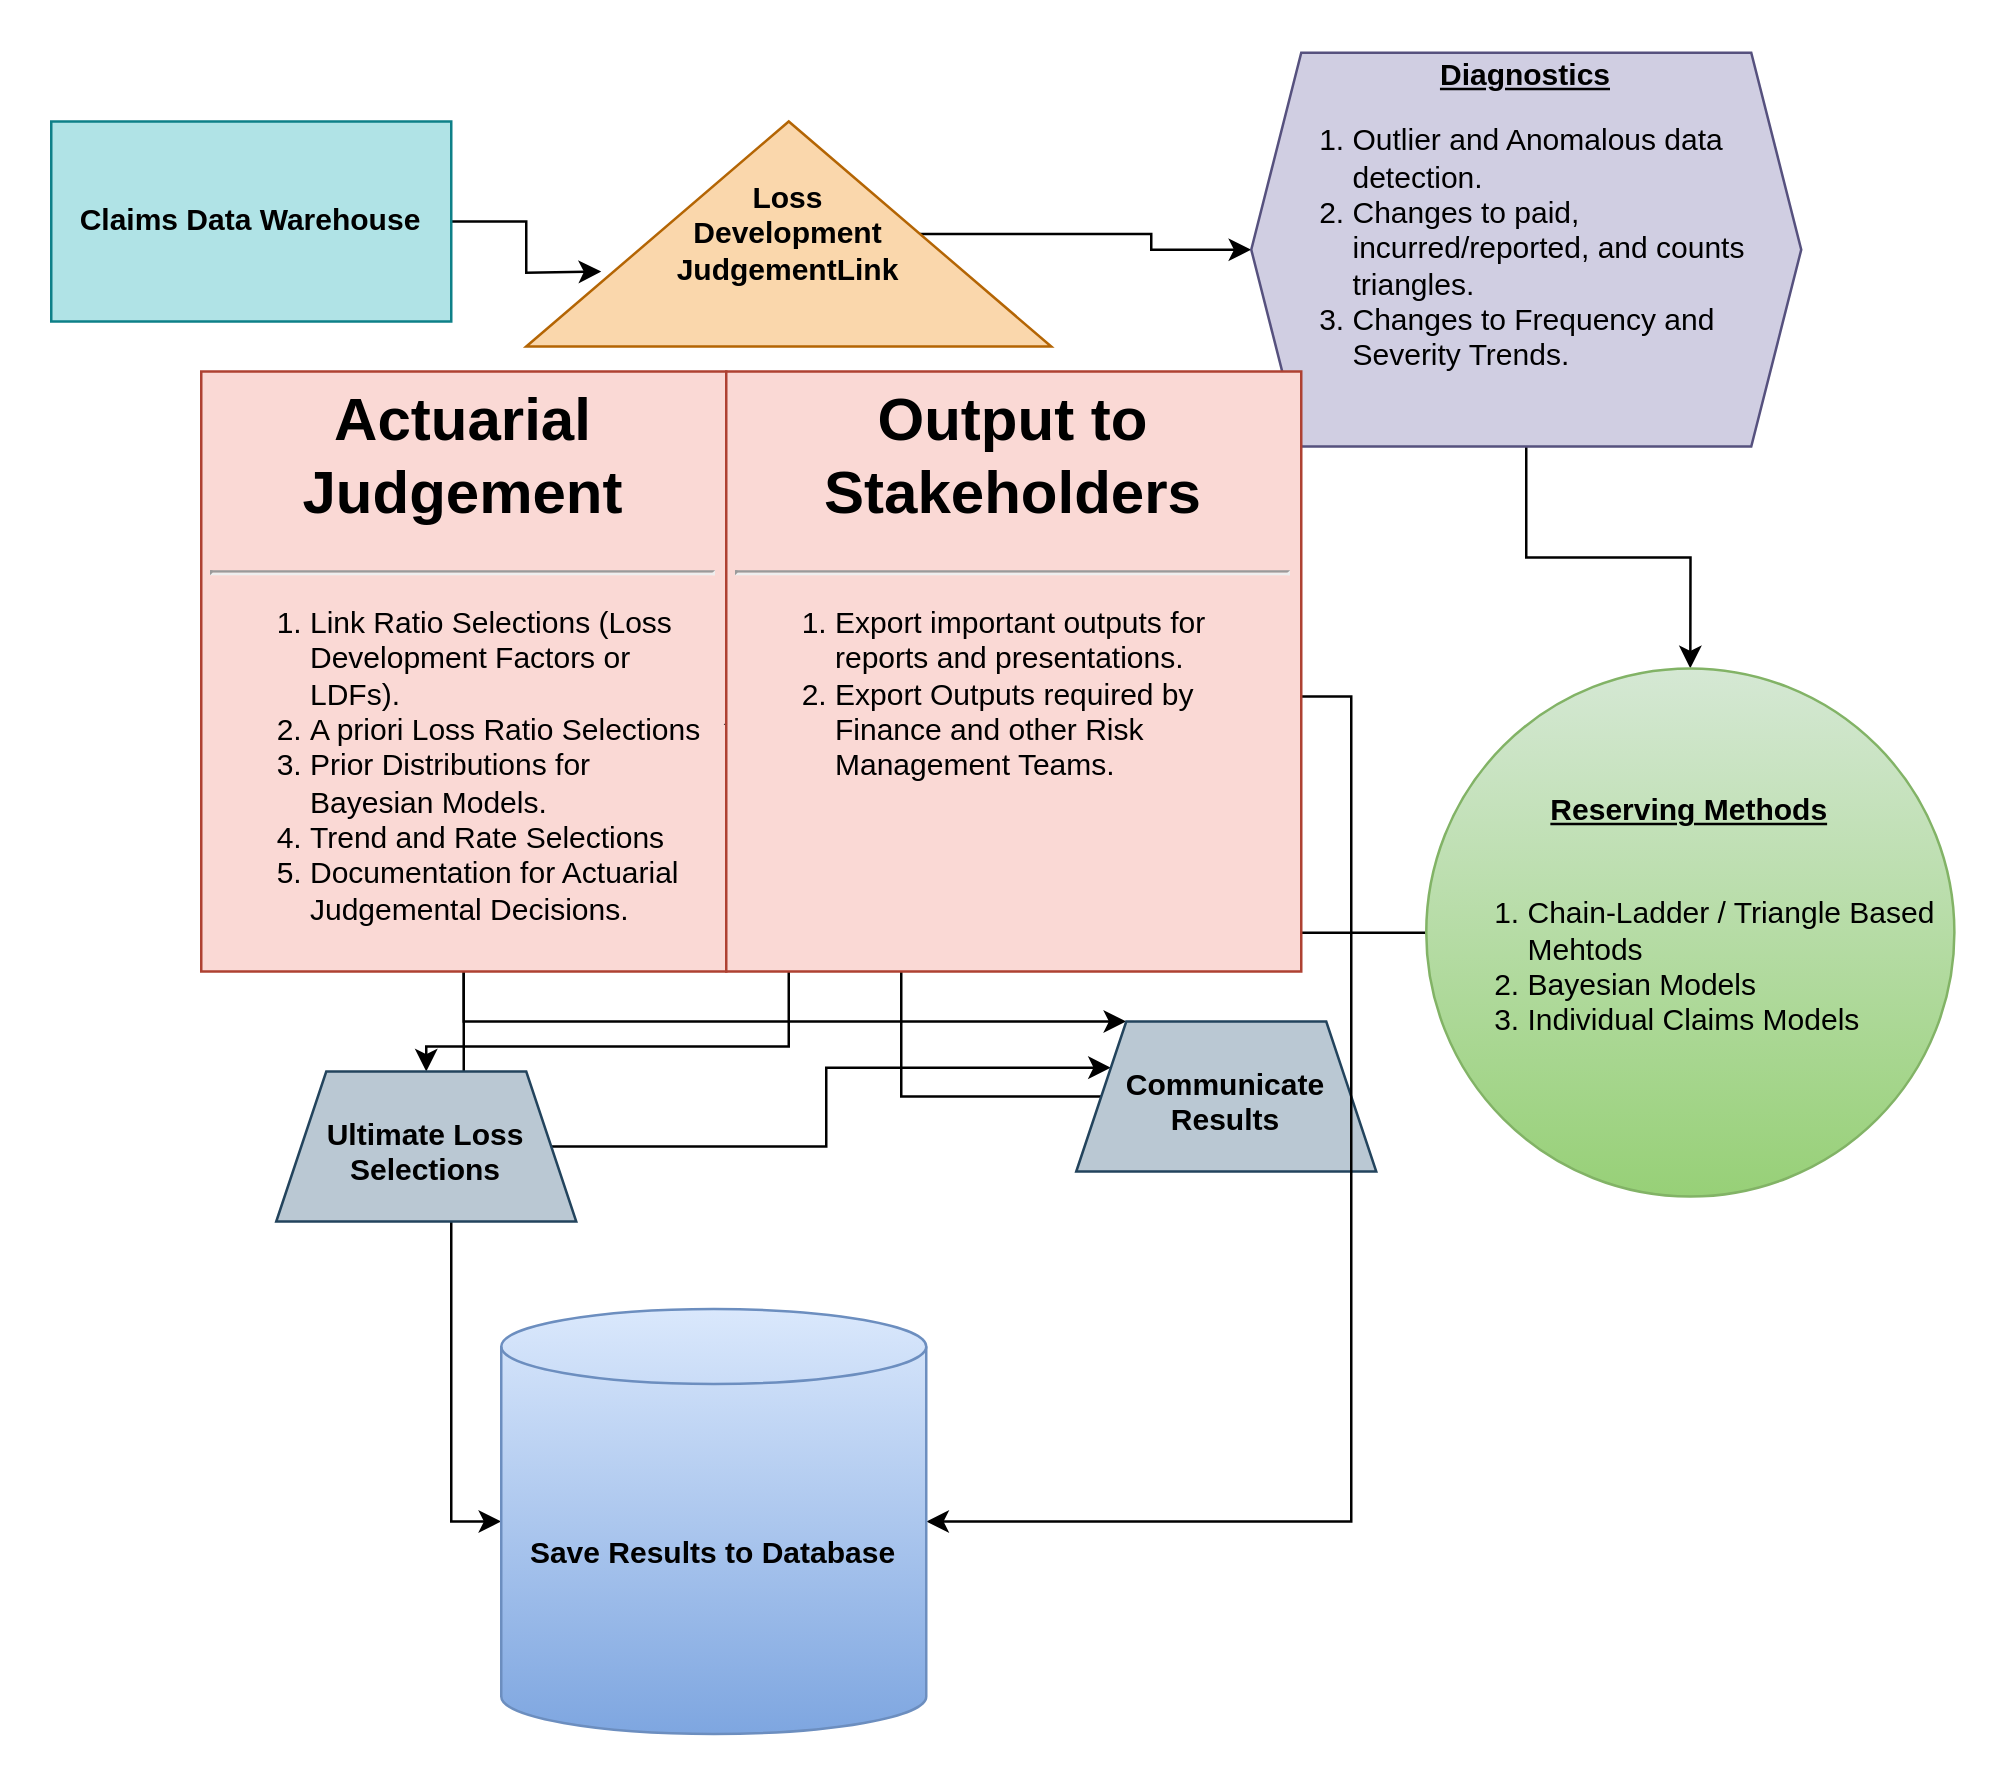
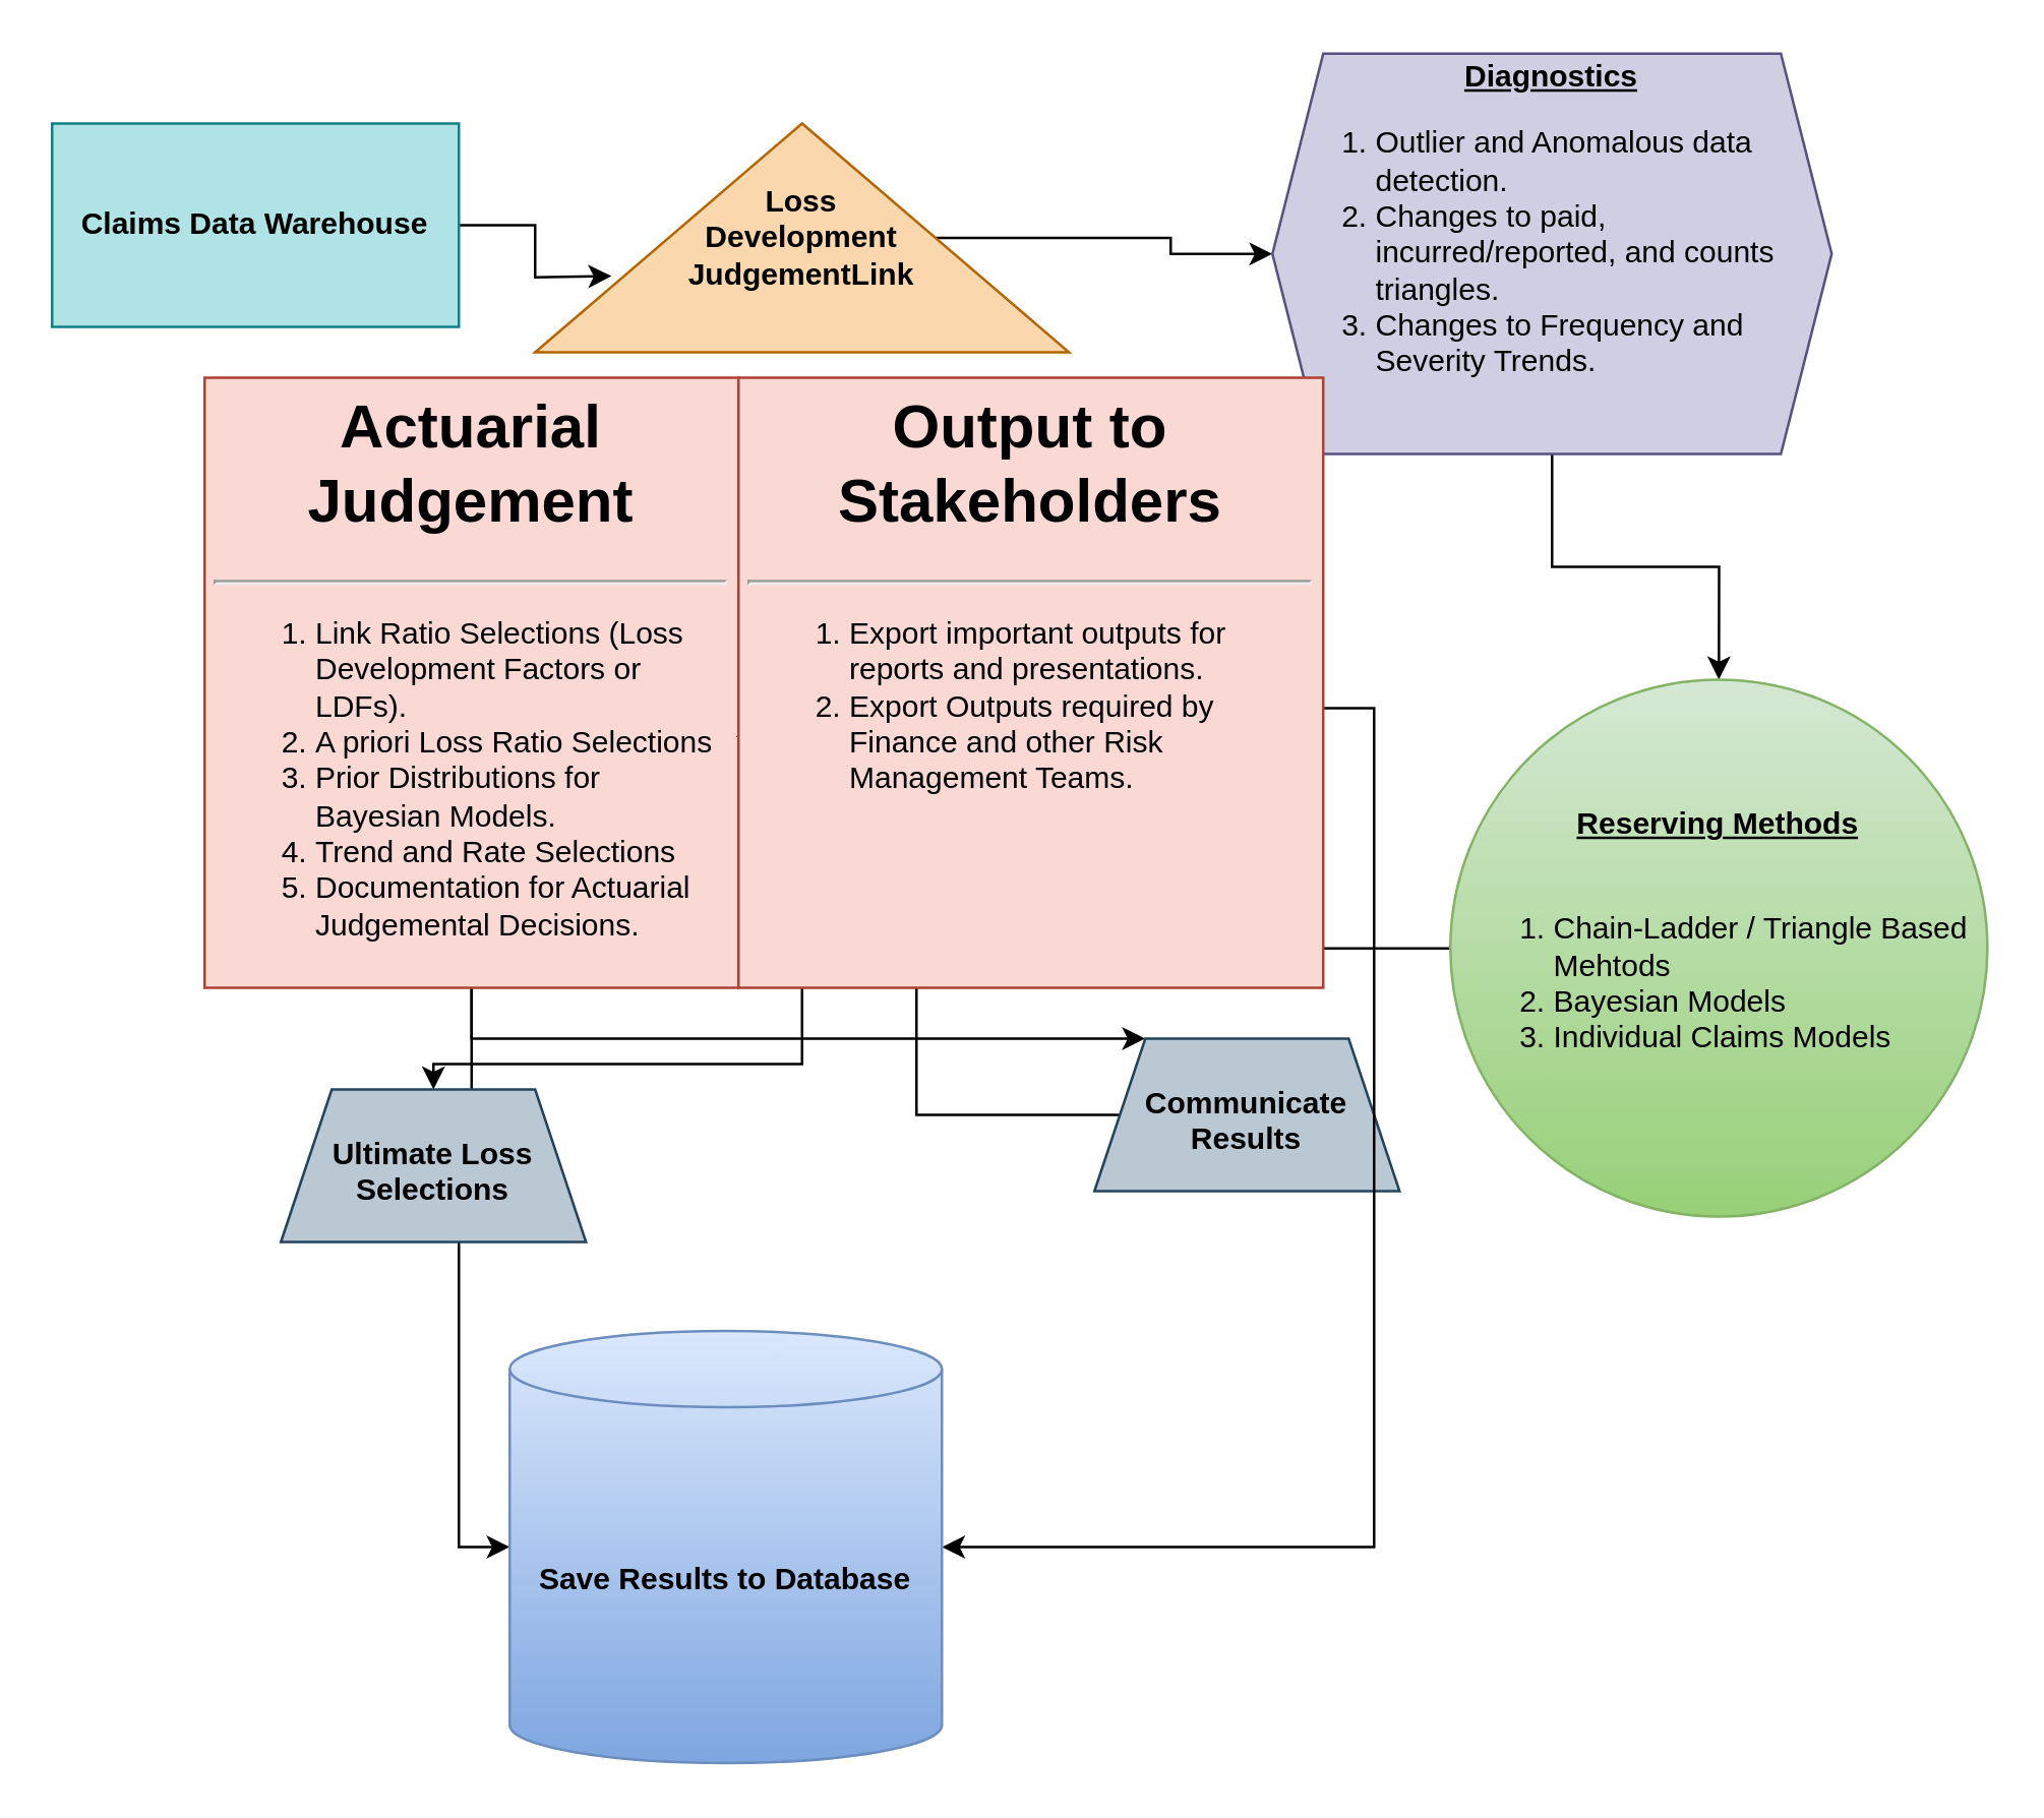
- <mxCell id="14" style="edgeStyle=orthogonalEdgeStyle;rounded=0;orthogonalLoop=1;jettySize=auto;html=1;entryX=0;entryY=0.25;entryDx=0;entryDy=0;" edge="1" parent="1" source="15" target="17"><mxGeometry relative="1" as="geometry" /></mxCell>
